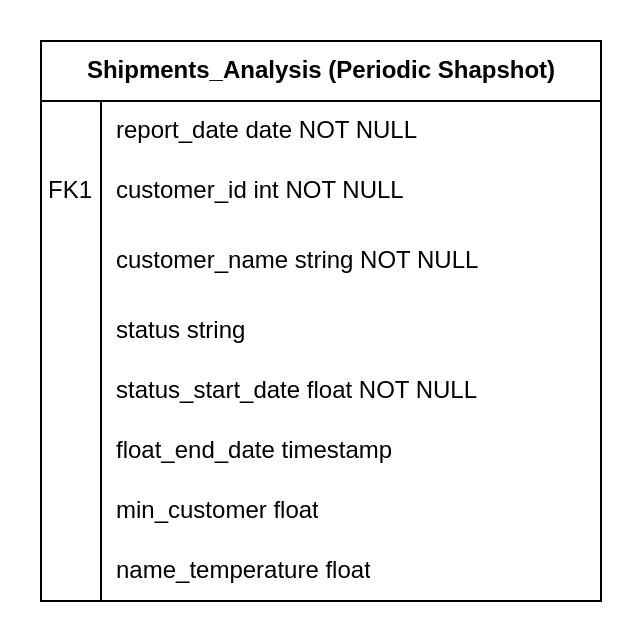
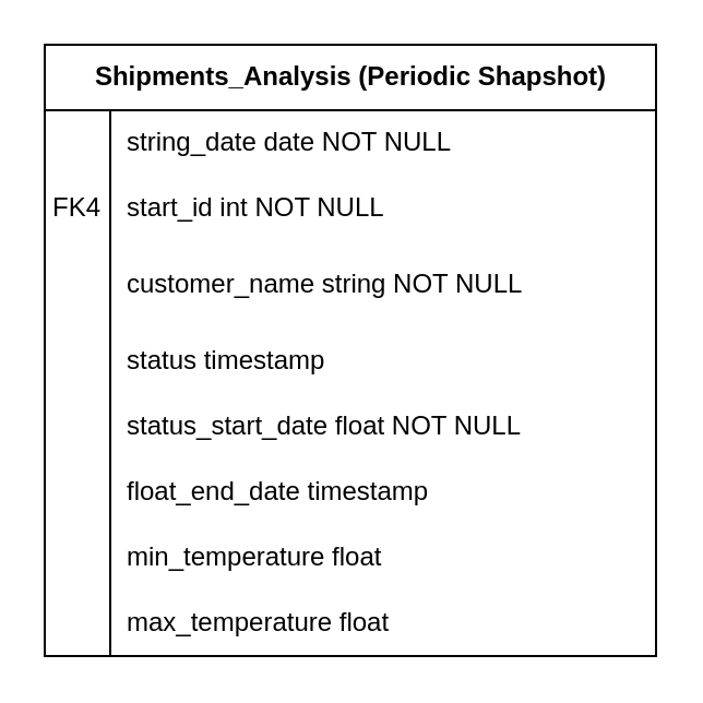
- <mxCell id="5" value="report_date date NOT NULL" style="shape=partialRectangle;connectable=0;fillColor=none;top=0;left=0;bottom=0;right=0;align=left;spacingLeft=6;overflow=hidden;whiteSpace=wrap;html=1;" vertex="1" parent="3"><mxGeometry x="30" width="250" height="30" as="geometry"><mxRectangle width="250" height="30" as="alternateBounds" /></mxGeometry></mxCell>
+ <mxCell id="5" value="string_date date NOT NULL" style="shape=partialRectangle;connectable=0;fillColor=none;top=0;left=0;bottom=0;right=0;align=left;spacingLeft=6;overflow=hidden;whiteSpace=wrap;html=1;" vertex="1" parent="3"><mxGeometry x="30" width="250" height="30" as="geometry"><mxRectangle width="250" height="30" as="alternateBounds" /></mxGeometry></mxCell>
- <mxCell id="7" value="FK1" style="shape=partialRectangle;connectable=0;fillColor=none;top=0;left=0;bottom=0;right=0;editable=1;overflow=hidden;whiteSpace=wrap;html=1;" parent="6" vertex="1"><mxGeometry width="30" height="30" as="geometry"><mxRectangle width="30" height="30" as="alternateBounds" /></mxGeometry></mxCell>
+ <mxCell id="7" value="FK4" style="shape=partialRectangle;connectable=0;fillColor=none;top=0;left=0;bottom=0;right=0;editable=1;overflow=hidden;whiteSpace=wrap;html=1;" parent="6" vertex="1"><mxGeometry width="30" height="30" as="geometry"><mxRectangle width="30" height="30" as="alternateBounds" /></mxGeometry></mxCell>
- <mxCell id="8" value="&lt;span style=&quot;text-wrap: nowrap;&quot;&gt;customer_id int NOT NULL&lt;/span&gt;" style="shape=partialRectangle;connectable=0;fillColor=none;top=0;left=0;bottom=0;right=0;align=left;spacingLeft=6;overflow=hidden;whiteSpace=wrap;html=1;" parent="6" vertex="1"><mxGeometry x="30" width="250" height="30" as="geometry"><mxRectangle width="250" height="30" as="alternateBounds" /></mxGeometry></mxCell>
+ <mxCell id="8" value="&lt;span style=&quot;text-wrap: nowrap;&quot;&gt;start_id int NOT NULL&lt;/span&gt;" style="shape=partialRectangle;connectable=0;fillColor=none;top=0;left=0;bottom=0;right=0;align=left;spacingLeft=6;overflow=hidden;whiteSpace=wrap;html=1;" parent="6" vertex="1"><mxGeometry x="30" width="250" height="30" as="geometry"><mxRectangle width="250" height="30" as="alternateBounds" /></mxGeometry></mxCell>
- <mxCell id="14" value="&lt;span style=&quot;text-wrap: nowrap;&quot;&gt;status string&lt;/span&gt;" style="shape=partialRectangle;connectable=0;fillColor=none;top=0;left=0;bottom=0;right=0;align=left;spacingLeft=6;overflow=hidden;whiteSpace=wrap;html=1;" parent="12" vertex="1"><mxGeometry x="30" width="250" height="30" as="geometry"><mxRectangle width="250" height="30" as="alternateBounds" /></mxGeometry></mxCell>
+ <mxCell id="14" value="&lt;span style=&quot;text-wrap: nowrap;&quot;&gt;status timestamp&lt;/span&gt;" style="shape=partialRectangle;connectable=0;fillColor=none;top=0;left=0;bottom=0;right=0;align=left;spacingLeft=6;overflow=hidden;whiteSpace=wrap;html=1;" parent="12" vertex="1"><mxGeometry x="30" width="250" height="30" as="geometry"><mxRectangle width="250" height="30" as="alternateBounds" /></mxGeometry></mxCell>
- <mxCell id="23" value="&lt;span style=&quot;text-wrap: nowrap;&quot;&gt;min_customer float&lt;/span&gt;" style="shape=partialRectangle;connectable=0;fillColor=none;top=0;left=0;bottom=0;right=0;align=left;spacingLeft=6;overflow=hidden;whiteSpace=wrap;html=1;" parent="21" vertex="1"><mxGeometry x="30" width="250" height="30" as="geometry"><mxRectangle width="250" height="30" as="alternateBounds" /></mxGeometry></mxCell>
+ <mxCell id="23" value="&lt;span style=&quot;text-wrap: nowrap;&quot;&gt;min_temperature float&lt;/span&gt;" style="shape=partialRectangle;connectable=0;fillColor=none;top=0;left=0;bottom=0;right=0;align=left;spacingLeft=6;overflow=hidden;whiteSpace=wrap;html=1;" parent="21" vertex="1"><mxGeometry x="30" width="250" height="30" as="geometry"><mxRectangle width="250" height="30" as="alternateBounds" /></mxGeometry></mxCell>
- <mxCell id="26" value="&lt;span style=&quot;text-wrap: nowrap;&quot;&gt;name_temperature float&lt;/span&gt;" style="shape=partialRectangle;connectable=0;fillColor=none;top=0;left=0;bottom=0;right=0;align=left;spacingLeft=6;overflow=hidden;whiteSpace=wrap;html=1;" parent="24" vertex="1"><mxGeometry x="30" width="250" height="30" as="geometry"><mxRectangle width="250" height="30" as="alternateBounds" /></mxGeometry></mxCell>
+ <mxCell id="26" value="&lt;span style=&quot;text-wrap: nowrap;&quot;&gt;max_temperature float&lt;/span&gt;" style="shape=partialRectangle;connectable=0;fillColor=none;top=0;left=0;bottom=0;right=0;align=left;spacingLeft=6;overflow=hidden;whiteSpace=wrap;html=1;" parent="24" vertex="1"><mxGeometry x="30" width="250" height="30" as="geometry"><mxRectangle width="250" height="30" as="alternateBounds" /></mxGeometry></mxCell>
